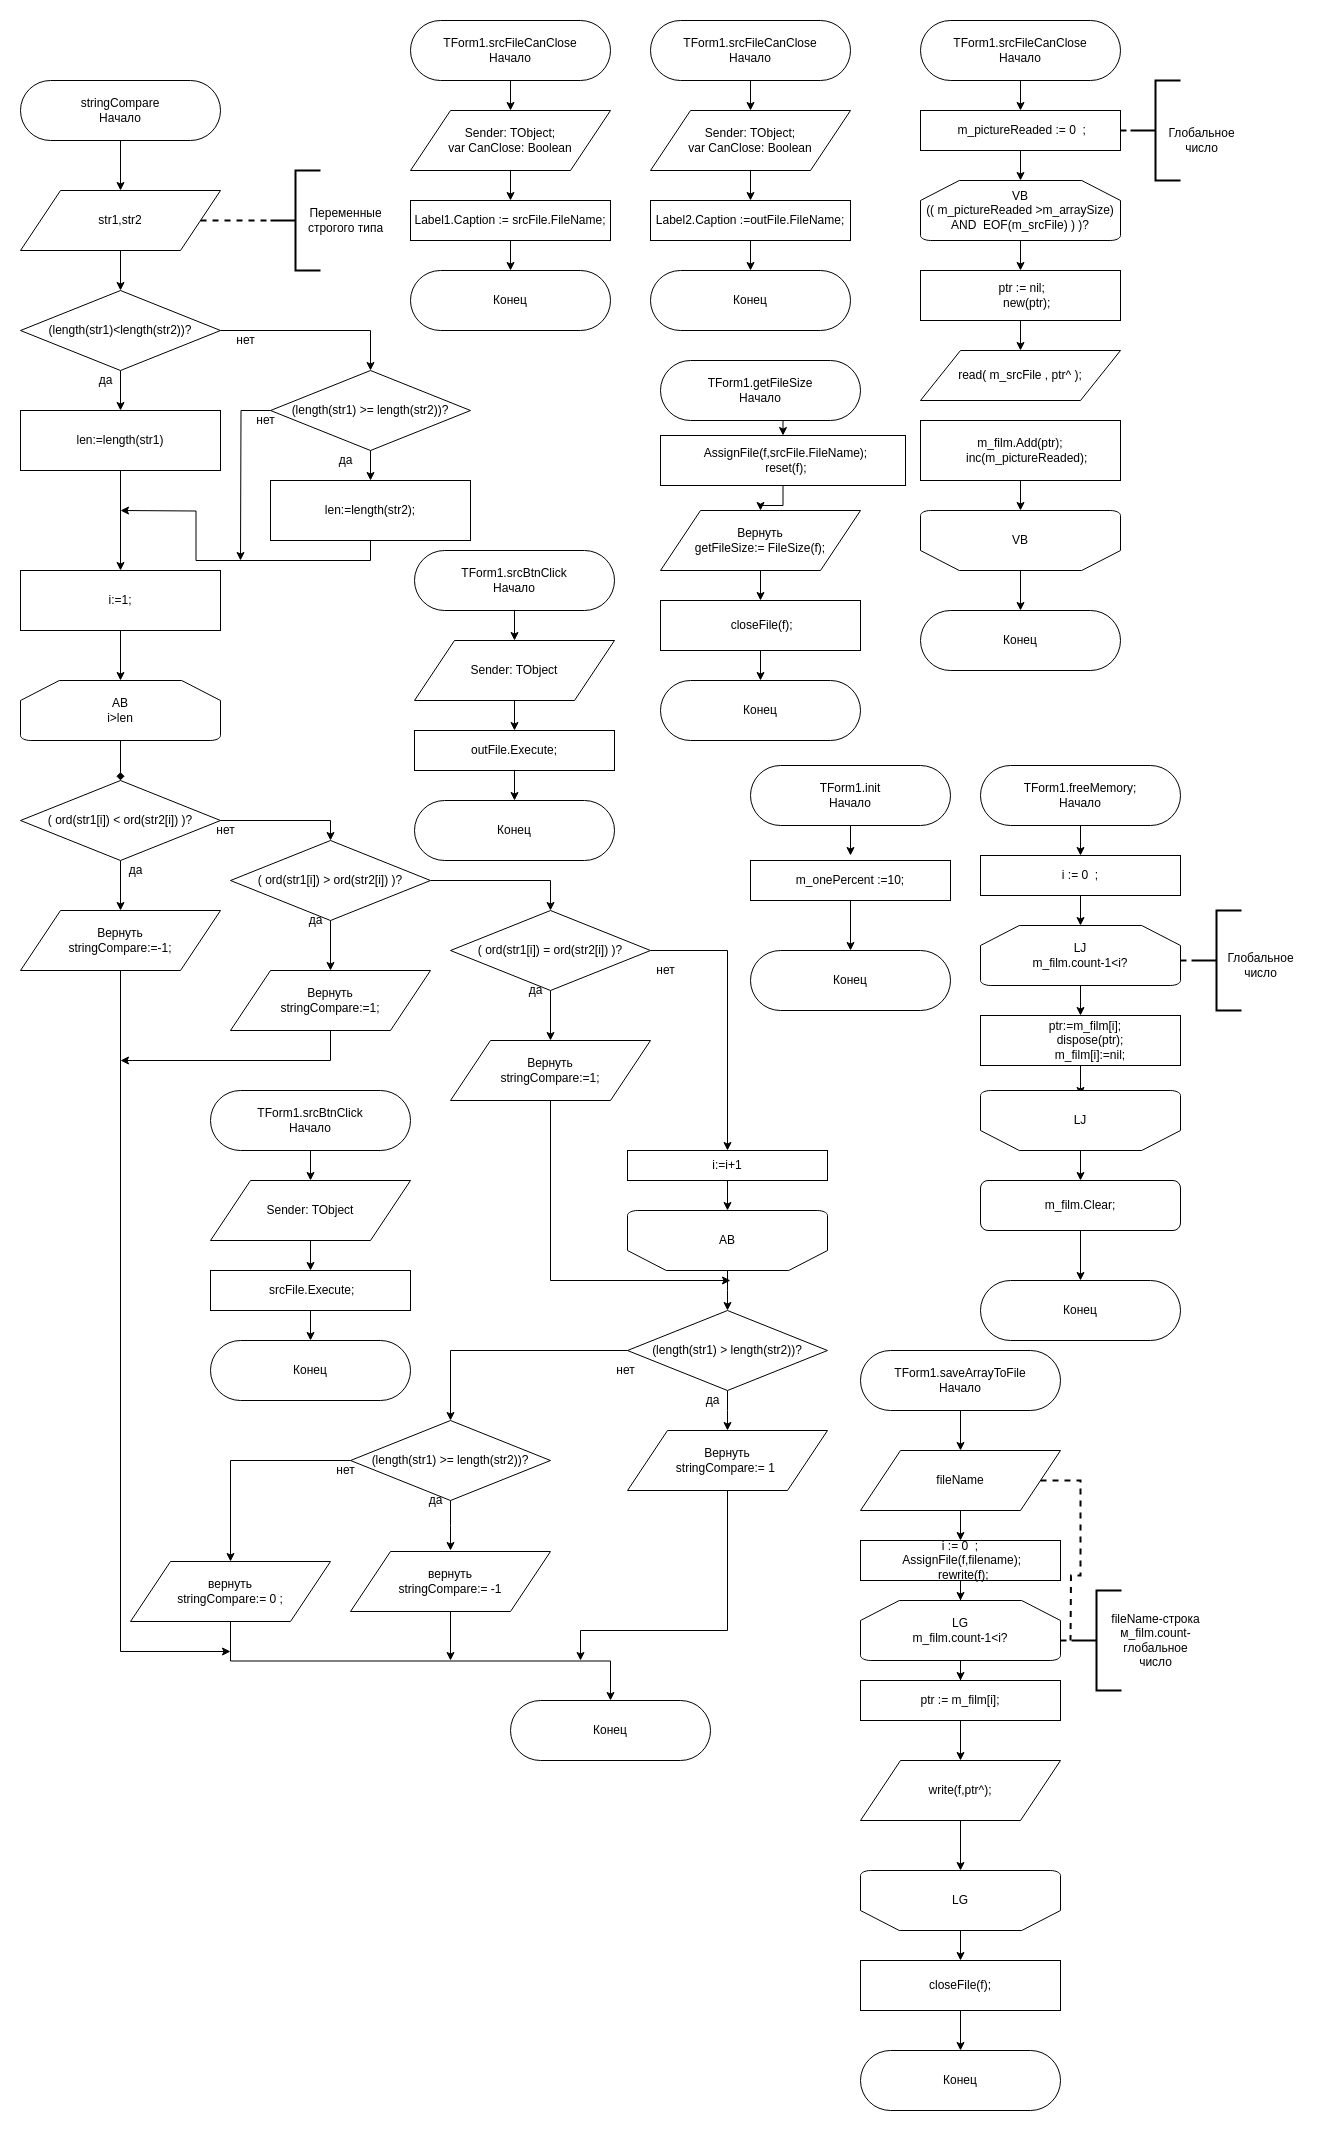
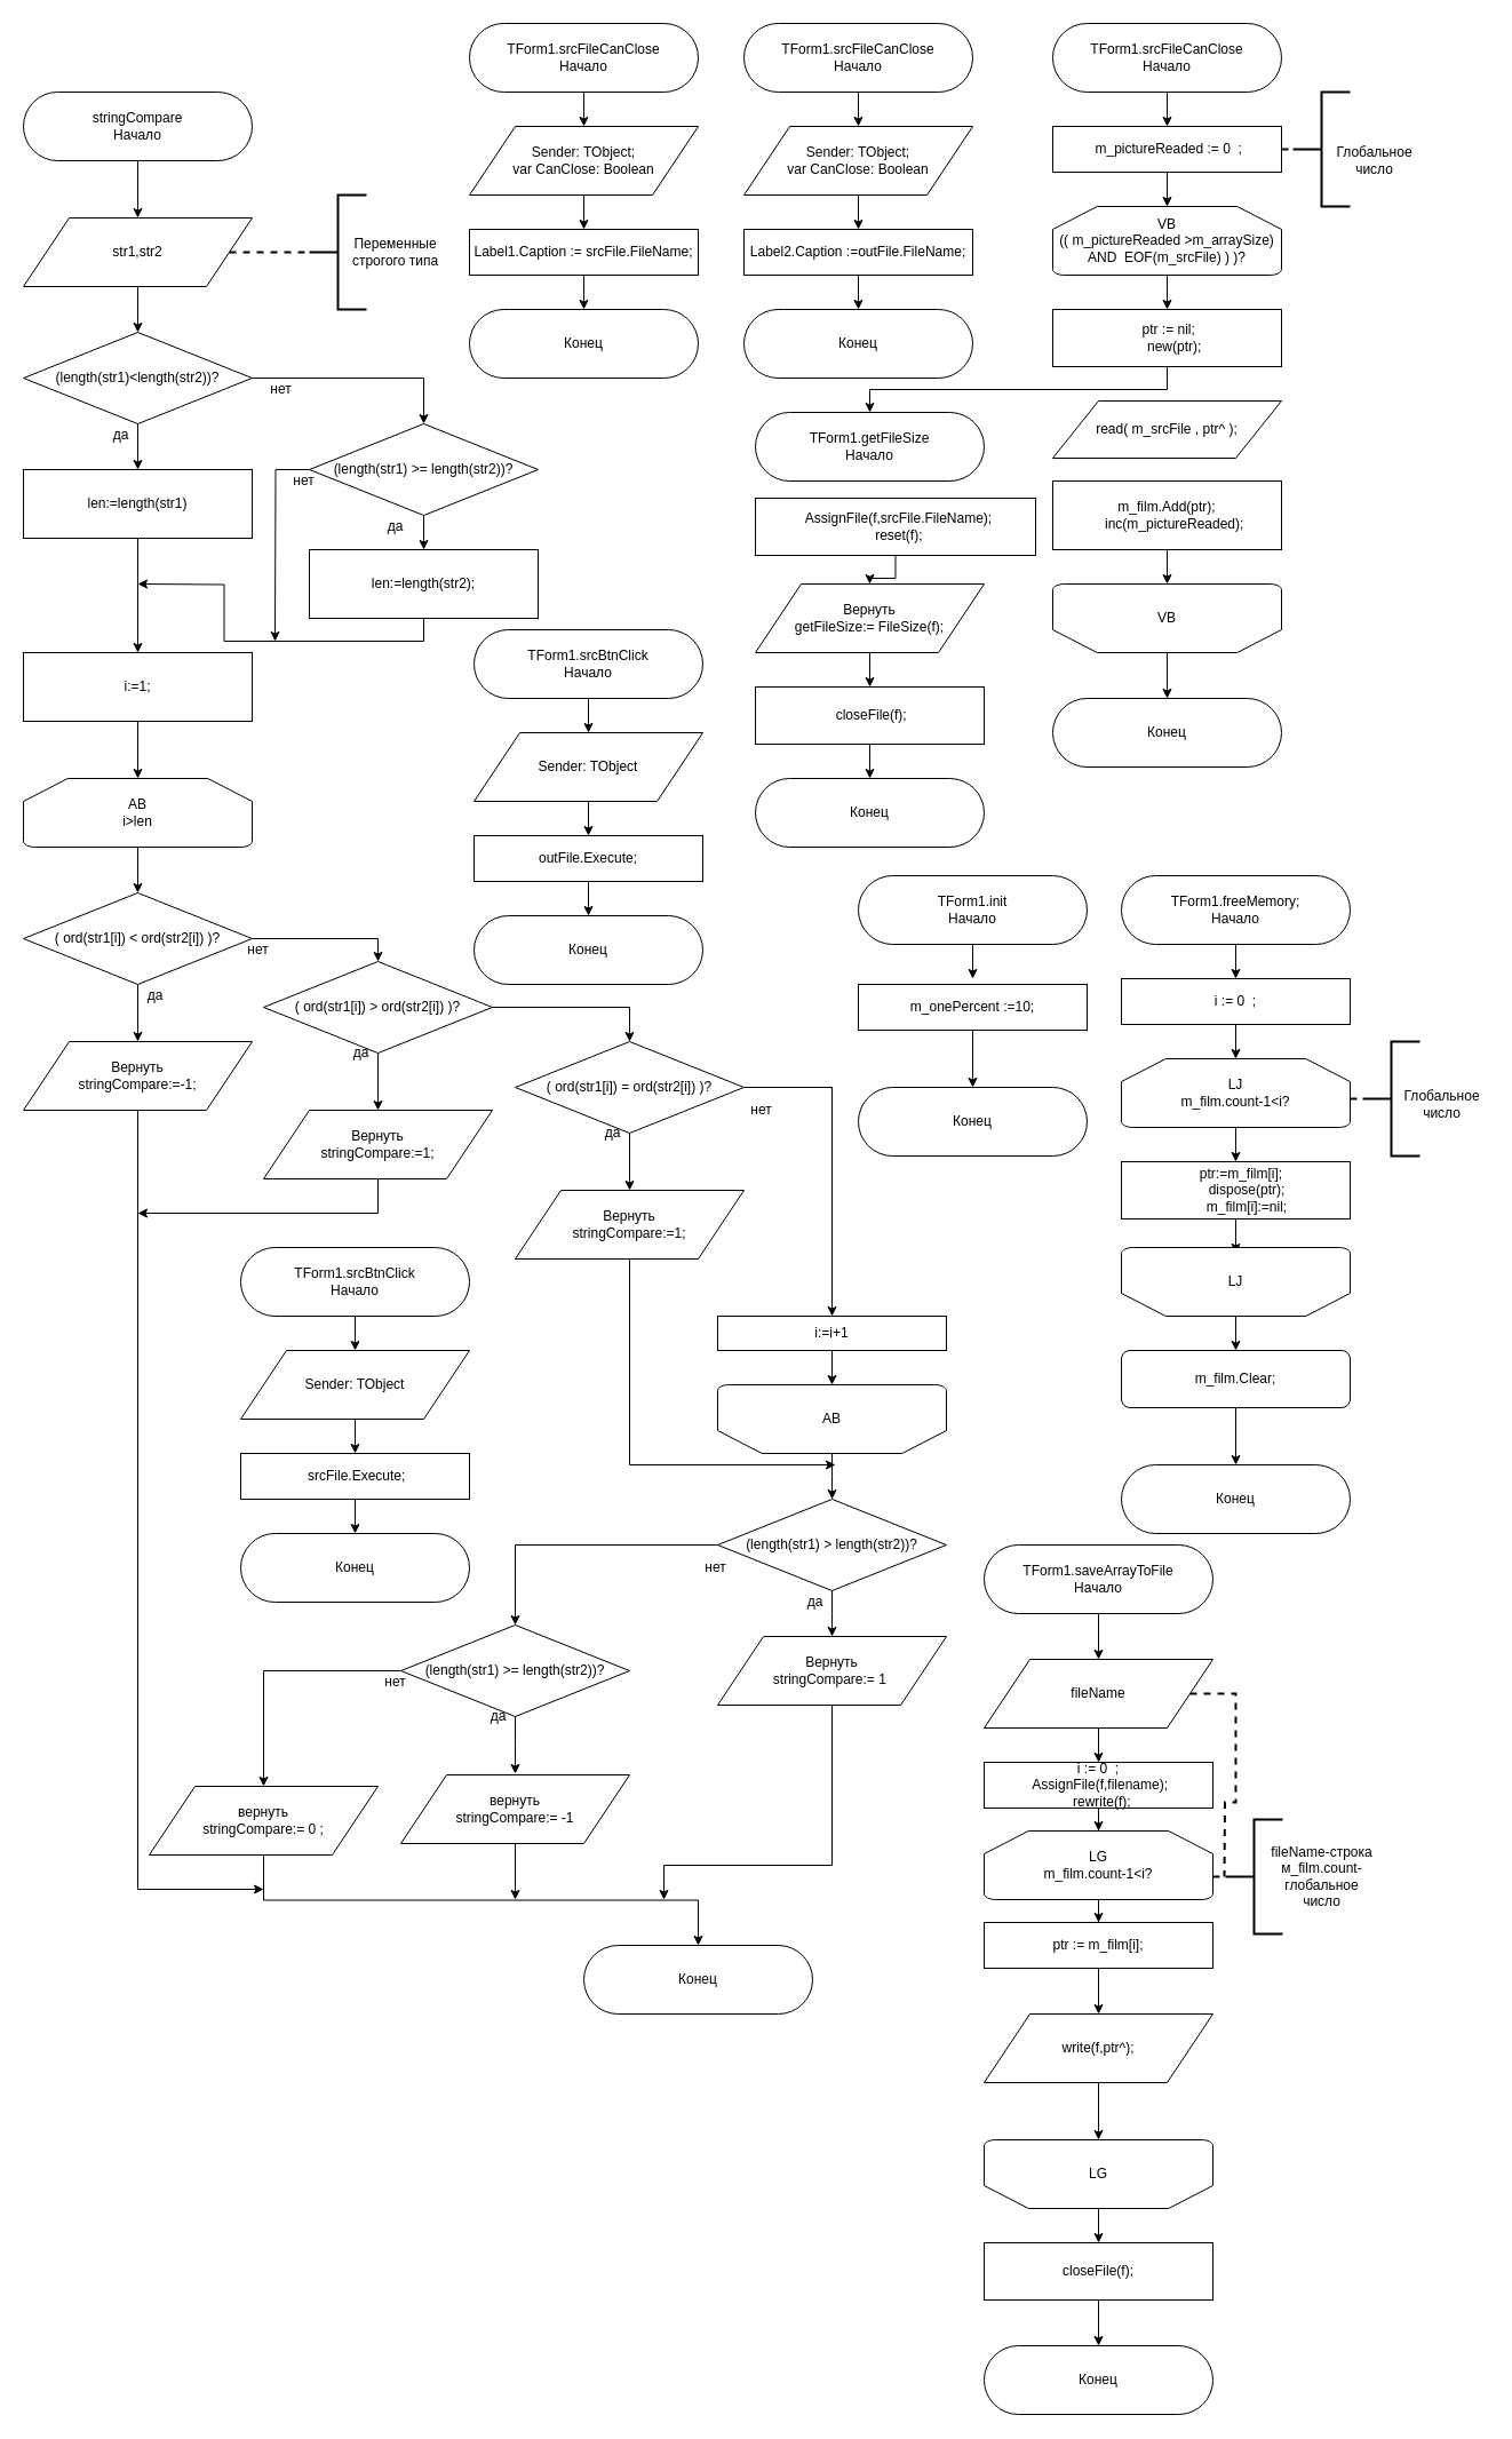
- <mxCell id="120" style="edgeStyle=orthogonalEdgeStyle;rounded=0;orthogonalLoop=1;jettySize=auto;html=1;exitX=0.5;exitY=1;exitDx=0;exitDy=0;startArrow=none;startFill=0;endArrow=classic;endFill=1;strokeWidth=1;" edge="1" parent="1" source="121" target="122"><mxGeometry relative="1" as="geometry" /></mxCell>
+ <mxCell id="120" style="edgeStyle=orthogonalEdgeStyle;rounded=0;orthogonalLoop=1;jettySize=auto;html=1;exitX=0.5;exitY=1;exitDx=0;exitDy=0;startArrow=none;startFill=0;endArrow=classic;endFill=1;strokeWidth=1;" edge="1" parent="1" source="121" target="97"><mxGeometry relative="1" as="geometry" /></mxCell>
- <mxCell id="96" style="edgeStyle=orthogonalEdgeStyle;rounded=0;orthogonalLoop=1;jettySize=auto;html=1;exitX=0.5;exitY=1;exitDx=0;exitDy=0;entryX=0.5;entryY=0;entryDx=0;entryDy=0;startArrow=none;startFill=0;endArrow=classic;endFill=1;strokeWidth=1;" edge="1" parent="1" source="97" target="101"><mxGeometry relative="1" as="geometry" /></mxCell>
- <mxCell id="24" style="edgeStyle=orthogonalEdgeStyle;rounded=0;orthogonalLoop=1;jettySize=auto;html=1;exitX=0.5;exitY=1;exitDx=0;exitDy=0;exitPerimeter=0;startArrow=none;startFill=0;endArrow=diamond;endFill=1;strokeWidth=1;" edge="1" parent="1" source="25" target="28"><mxGeometry relative="1" as="geometry" /></mxCell>
+ <mxCell id="24" style="edgeStyle=orthogonalEdgeStyle;rounded=0;orthogonalLoop=1;jettySize=auto;html=1;exitX=0.5;exitY=1;exitDx=0;exitDy=0;exitPerimeter=0;startArrow=none;startFill=0;endArrow=classic;endFill=1;strokeWidth=1;" edge="1" parent="1" source="25" target="28"><mxGeometry relative="1" as="geometry" /></mxCell>
